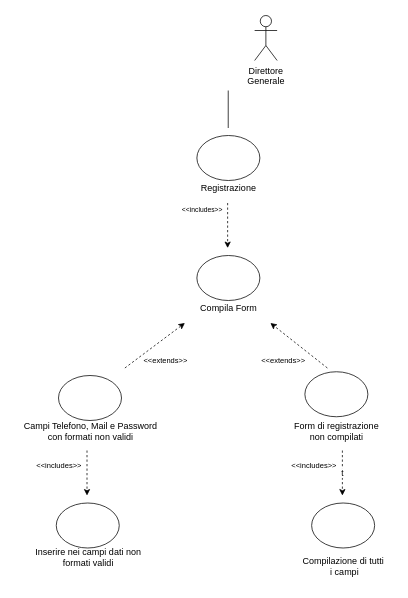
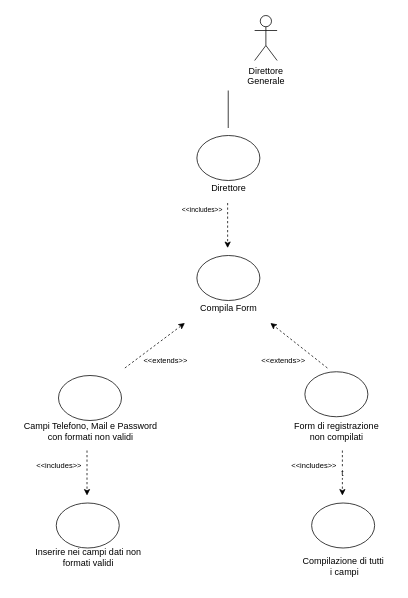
- <mxCell id="5" value="Registrazione" style="text;html=1;align=center;verticalAlign=middle;resizable=0;points=[];autosize=1;" vertex="1" parent="1"><mxGeometry x="259" y="240" width="90" height="20" as="geometry" /></mxCell>
+ <mxCell id="5" value="Direttore" style="text;html=1;align=center;verticalAlign=middle;resizable=0;points=[];autosize=1;" vertex="1" parent="1"><mxGeometry x="259" y="240" width="90" height="20" as="geometry" /></mxCell>
